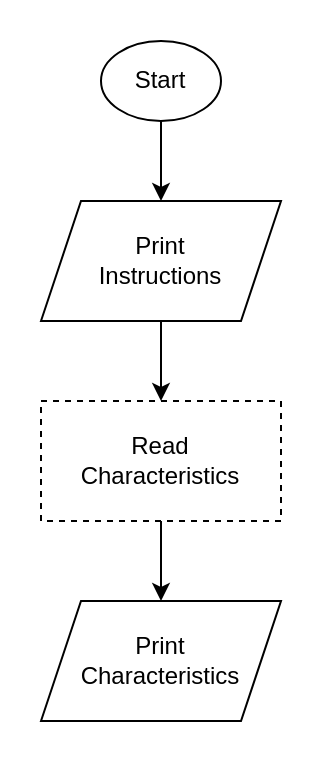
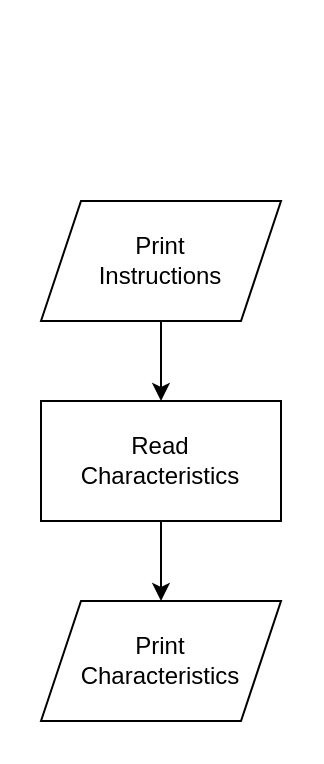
- <mxCell id="3" value="Start" style="ellipse;whiteSpace=wrap;html=1;" vertex="1" parent="1"><mxGeometry x="50" y="20" width="60" height="40" as="geometry" /></mxCell>
- <mxCell id="2" style="edgeStyle=orthogonalEdgeStyle;rounded=0;orthogonalLoop=1;jettySize=auto;html=1;entryX=0.5;entryY=0;entryDx=0;entryDy=0;" edge="1" parent="1" source="3" target="5"><mxGeometry relative="1" as="geometry" /></mxCell>
- <mxCell id="7" value="Read&lt;br&gt;Characteristics" style="rounded=0;whiteSpace=wrap;html=1;dashed=1;" vertex="1" parent="1"><mxGeometry x="20" y="200" width="120" height="60" as="geometry" /></mxCell>
+ <mxCell id="7" value="Read&lt;br&gt;Characteristics" style="rounded=0;whiteSpace=wrap;html=1;" vertex="1" parent="1"><mxGeometry x="20" y="200" width="120" height="60" as="geometry" /></mxCell>
